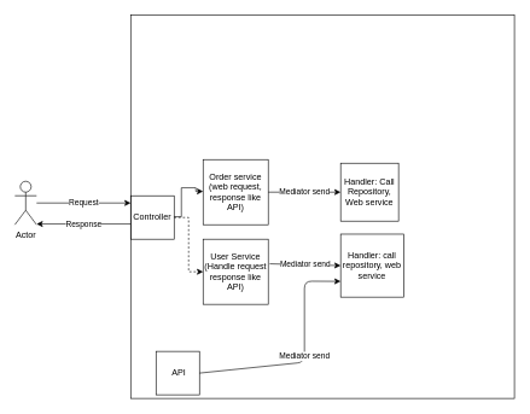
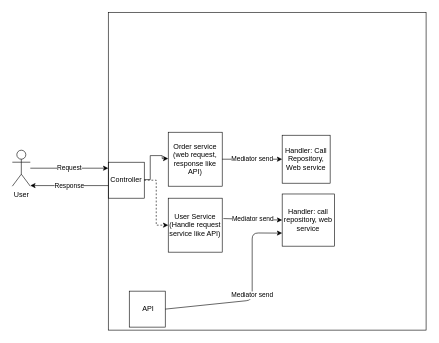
- <mxCell id="2" value="Actor" style="shape=umlActor;verticalLabelPosition=bottom;verticalAlign=top;html=1;outlineConnect=0;" vertex="1" parent="1"><mxGeometry x="20" y="250" width="30" height="60" as="geometry" /></mxCell>
+ <mxCell id="2" value="User" style="shape=umlActor;verticalLabelPosition=bottom;verticalAlign=top;html=1;outlineConnect=0;" vertex="1" parent="1"><mxGeometry x="20" y="250" width="30" height="60" as="geometry" /></mxCell>
- <mxCell id="10" value="User Service&lt;br&gt;(Handle request response like API)" style="whiteSpace=wrap;html=1;aspect=fixed;fillColor=none;" vertex="1" parent="1"><mxGeometry x="280" y="330" width="90" height="90" as="geometry" /></mxCell>
+ <mxCell id="10" value="User Service&lt;br&gt;(Handle request service like API)" style="whiteSpace=wrap;html=1;aspect=fixed;fillColor=none;" vertex="1" parent="1"><mxGeometry x="280" y="330" width="90" height="90" as="geometry" /></mxCell>
